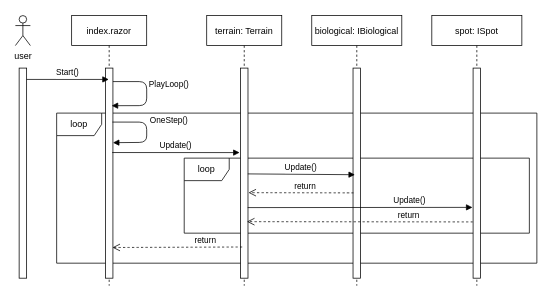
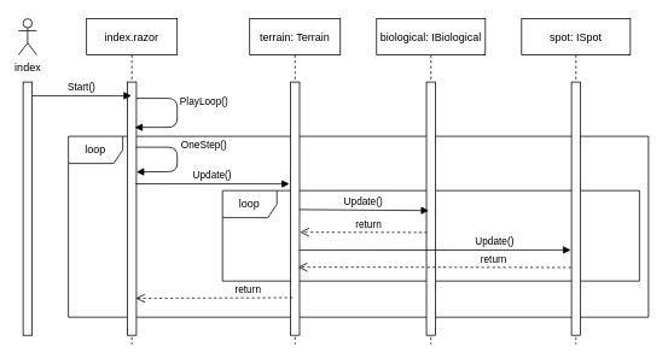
- <mxCell id="12" value="user" style="shape=umlActor;verticalLabelPosition=bottom;verticalAlign=top;html=1;outlineConnect=0;hachureGap=4;" vertex="1" parent="1"><mxGeometry x="20" y="20" width="20" height="40" as="geometry" /></mxCell>
+ <mxCell id="12" value="index" style="shape=umlActor;verticalLabelPosition=bottom;verticalAlign=top;html=1;outlineConnect=0;hachureGap=4;" vertex="1" parent="1"><mxGeometry x="20" y="20" width="20" height="40" as="geometry" /></mxCell>
